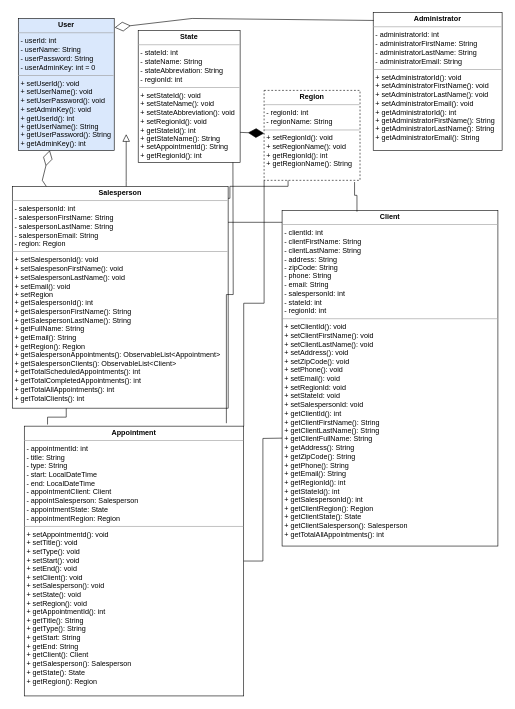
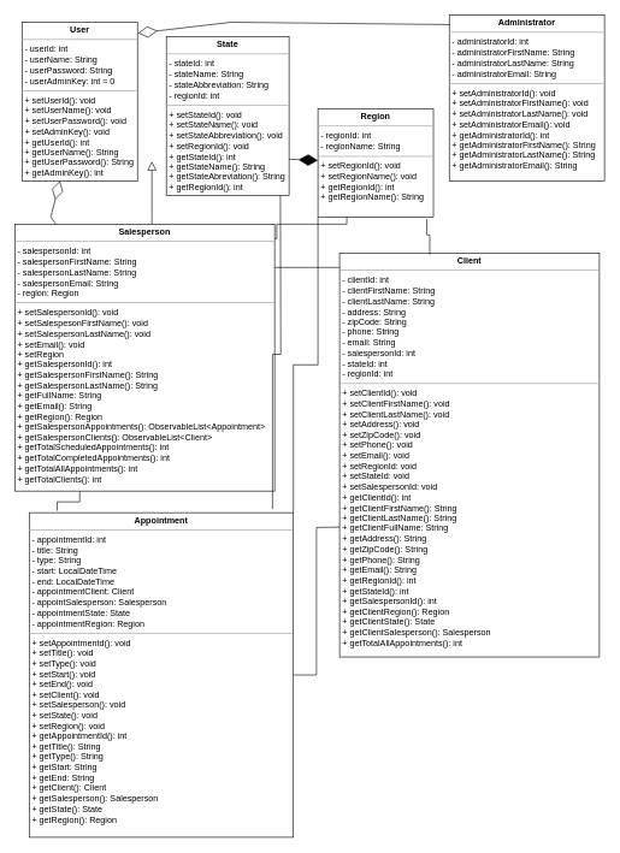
- <mxCell id="4" value="&lt;p style=&quot;margin:0px;margin-top:4px;text-align:center;&quot;&gt;&lt;b&gt;User&lt;/b&gt;&lt;/p&gt;&lt;hr size=&quot;1&quot;&gt;&lt;p style=&quot;margin:0px;margin-left:4px;&quot;&gt;- userId: int&lt;/p&gt;&lt;p style=&quot;margin:0px;margin-left:4px;&quot;&gt;- userName: String&lt;br&gt;&lt;/p&gt;&lt;p style=&quot;margin:0px;margin-left:4px;&quot;&gt;- userPassword: String&lt;/p&gt;&lt;p style=&quot;margin:0px;margin-left:4px;&quot;&gt;- userAdminKey: int = 0&lt;/p&gt;&lt;hr size=&quot;1&quot;&gt;&lt;p style=&quot;margin:0px;margin-left:4px;&quot;&gt;+ setUserId(): void&lt;/p&gt;&lt;p style=&quot;margin:0px;margin-left:4px;&quot;&gt;+ setUserName(): void&lt;br&gt;&lt;/p&gt;&lt;p style=&quot;margin:0px;margin-left:4px;&quot;&gt;+ setUserPassword(): void&lt;br&gt;&lt;/p&gt;&lt;p style=&quot;margin:0px;margin-left:4px;&quot;&gt;+ setAdminKey(): void&lt;br&gt;&lt;/p&gt;&lt;p style=&quot;border-color: var(--border-color); margin: 0px 0px 0px 4px;&quot;&gt;+ getUserId(): int&lt;/p&gt;&lt;p style=&quot;border-color: var(--border-color); margin: 0px 0px 0px 4px;&quot;&gt;+ getUserName(): String&lt;br style=&quot;border-color: var(--border-color);&quot;&gt;&lt;/p&gt;&lt;p style=&quot;border-color: var(--border-color); margin: 0px 0px 0px 4px;&quot;&gt;+ getUserPassword(): String&lt;br style=&quot;border-color: var(--border-color);&quot;&gt;&lt;/p&gt;&lt;p style=&quot;border-color: var(--border-color); margin: 0px 0px 0px 4px;&quot;&gt;+ getAdminKey(): int&lt;/p&gt;" style="verticalAlign=top;align=left;overflow=fill;fontSize=12;fontFamily=Helvetica;html=1;fillColor=#dae8fc;" vertex="1" parent="1"><mxGeometry x="30" y="30" width="160" height="220" as="geometry" /></mxCell>
+ <mxCell id="4" value="&lt;p style=&quot;margin:0px;margin-top:4px;text-align:center;&quot;&gt;&lt;b&gt;User&lt;/b&gt;&lt;/p&gt;&lt;hr size=&quot;1&quot;&gt;&lt;p style=&quot;margin:0px;margin-left:4px;&quot;&gt;- userId: int&lt;/p&gt;&lt;p style=&quot;margin:0px;margin-left:4px;&quot;&gt;- userName: String&lt;br&gt;&lt;/p&gt;&lt;p style=&quot;margin:0px;margin-left:4px;&quot;&gt;- userPassword: String&lt;/p&gt;&lt;p style=&quot;margin:0px;margin-left:4px;&quot;&gt;- userAdminKey: int = 0&lt;/p&gt;&lt;hr size=&quot;1&quot;&gt;&lt;p style=&quot;margin:0px;margin-left:4px;&quot;&gt;+ setUserId(): void&lt;/p&gt;&lt;p style=&quot;margin:0px;margin-left:4px;&quot;&gt;+ setUserName(): void&lt;br&gt;&lt;/p&gt;&lt;p style=&quot;margin:0px;margin-left:4px;&quot;&gt;+ setUserPassword(): void&lt;br&gt;&lt;/p&gt;&lt;p style=&quot;margin:0px;margin-left:4px;&quot;&gt;+ setAdminKey(): void&lt;br&gt;&lt;/p&gt;&lt;p style=&quot;border-color: var(--border-color); margin: 0px 0px 0px 4px;&quot;&gt;+ getUserId(): int&lt;/p&gt;&lt;p style=&quot;border-color: var(--border-color); margin: 0px 0px 0px 4px;&quot;&gt;+ getUserName(): String&lt;br style=&quot;border-color: var(--border-color);&quot;&gt;&lt;/p&gt;&lt;p style=&quot;border-color: var(--border-color); margin: 0px 0px 0px 4px;&quot;&gt;+ getUserPassword(): String&lt;br style=&quot;border-color: var(--border-color);&quot;&gt;&lt;/p&gt;&lt;p style=&quot;border-color: var(--border-color); margin: 0px 0px 0px 4px;&quot;&gt;+ getAdminKey(): int&lt;/p&gt;" style="verticalAlign=top;align=left;overflow=fill;fontSize=12;fontFamily=Helvetica;html=1;" vertex="1" parent="1"><mxGeometry x="30" y="30" width="160" height="220" as="geometry" /></mxCell>
- <mxCell id="9" value="&lt;p style=&quot;margin:0px;margin-top:4px;text-align:center;&quot;&gt;&lt;b&gt;State&lt;/b&gt;&lt;/p&gt;&lt;hr size=&quot;1&quot;&gt;&lt;p style=&quot;margin:0px;margin-left:4px;&quot;&gt;- stateId: int&lt;/p&gt;&lt;p style=&quot;margin:0px;margin-left:4px;&quot;&gt;- stateName: String&lt;br&gt;&lt;/p&gt;&lt;p style=&quot;margin:0px;margin-left:4px;&quot;&gt;- stateAbbreviation: String&lt;/p&gt;&lt;p style=&quot;margin:0px;margin-left:4px;&quot;&gt;- regionId: int&lt;/p&gt;&lt;hr size=&quot;1&quot;&gt;&lt;p style=&quot;margin:0px;margin-left:4px;&quot;&gt;+ setStateId(): void&lt;/p&gt;&lt;p style=&quot;margin:0px;margin-left:4px;&quot;&gt;+ setStateName(): void&lt;br&gt;&lt;/p&gt;&lt;p style=&quot;margin:0px;margin-left:4px;&quot;&gt;+ setStateAbbreviation(): void&lt;br&gt;&lt;/p&gt;&lt;p style=&quot;margin:0px;margin-left:4px;&quot;&gt;+ setRegionId(): void&lt;br&gt;&lt;/p&gt;&lt;p style=&quot;border-color: var(--border-color); margin: 0px 0px 0px 4px;&quot;&gt;+ getStateId(): int&lt;/p&gt;&lt;p style=&quot;border-color: var(--border-color); margin: 0px 0px 0px 4px;&quot;&gt;+ getStateName(): String&lt;br style=&quot;border-color: var(--border-color);&quot;&gt;&lt;/p&gt;&lt;p style=&quot;border-color: var(--border-color); margin: 0px 0px 0px 4px;&quot;&gt;+ setAppointmentd(): String&lt;br style=&quot;border-color: var(--border-color);&quot;&gt;&lt;/p&gt;&lt;p style=&quot;border-color: var(--border-color); margin: 0px 0px 0px 4px;&quot;&gt;+ getRegionId(): int&lt;/p&gt;" style="verticalAlign=top;align=left;overflow=fill;fontSize=12;fontFamily=Helvetica;html=1;" vertex="1" parent="1"><mxGeometry x="230" y="50" width="170" height="220" as="geometry" /></mxCell>
+ <mxCell id="9" value="&lt;p style=&quot;margin:0px;margin-top:4px;text-align:center;&quot;&gt;&lt;b&gt;State&lt;/b&gt;&lt;/p&gt;&lt;hr size=&quot;1&quot;&gt;&lt;p style=&quot;margin:0px;margin-left:4px;&quot;&gt;- stateId: int&lt;/p&gt;&lt;p style=&quot;margin:0px;margin-left:4px;&quot;&gt;- stateName: String&lt;br&gt;&lt;/p&gt;&lt;p style=&quot;margin:0px;margin-left:4px;&quot;&gt;- stateAbbreviation: String&lt;/p&gt;&lt;p style=&quot;margin:0px;margin-left:4px;&quot;&gt;- regionId: int&lt;/p&gt;&lt;hr size=&quot;1&quot;&gt;&lt;p style=&quot;margin:0px;margin-left:4px;&quot;&gt;+ setStateId(): void&lt;/p&gt;&lt;p style=&quot;margin:0px;margin-left:4px;&quot;&gt;+ setStateName(): void&lt;br&gt;&lt;/p&gt;&lt;p style=&quot;margin:0px;margin-left:4px;&quot;&gt;+ setStateAbbreviation(): void&lt;br&gt;&lt;/p&gt;&lt;p style=&quot;margin:0px;margin-left:4px;&quot;&gt;+ setRegionId(): void&lt;br&gt;&lt;/p&gt;&lt;p style=&quot;border-color: var(--border-color); margin: 0px 0px 0px 4px;&quot;&gt;+ getStateId(): int&lt;/p&gt;&lt;p style=&quot;border-color: var(--border-color); margin: 0px 0px 0px 4px;&quot;&gt;+ getStateName(): String&lt;br style=&quot;border-color: var(--border-color);&quot;&gt;&lt;/p&gt;&lt;p style=&quot;border-color: var(--border-color); margin: 0px 0px 0px 4px;&quot;&gt;+ getStateAbreviation(): String&lt;br style=&quot;border-color: var(--border-color);&quot;&gt;&lt;/p&gt;&lt;p style=&quot;border-color: var(--border-color); margin: 0px 0px 0px 4px;&quot;&gt;+ getRegionId(): int&lt;/p&gt;" style="verticalAlign=top;align=left;overflow=fill;fontSize=12;fontFamily=Helvetica;html=1;" vertex="1" parent="1"><mxGeometry x="230" y="50" width="170" height="220" as="geometry" /></mxCell>
- <mxCell id="10" value="&lt;p style=&quot;margin:0px;margin-top:4px;text-align:center;&quot;&gt;&lt;b&gt;Region&lt;/b&gt;&lt;/p&gt;&lt;hr size=&quot;1&quot;&gt;&lt;p style=&quot;margin:0px;margin-left:4px;&quot;&gt;- regionId: int&lt;/p&gt;&lt;p style=&quot;margin:0px;margin-left:4px;&quot;&gt;- regionName: String&lt;/p&gt;&lt;hr size=&quot;1&quot;&gt;&lt;p style=&quot;margin:0px;margin-left:4px;&quot;&gt;+ setRegionId(): void&lt;/p&gt;&lt;p style=&quot;margin:0px;margin-left:4px;&quot;&gt;+ setRegionName(): void&lt;/p&gt;&lt;p style=&quot;border-color: var(--border-color); margin: 0px 0px 0px 4px;&quot;&gt;+ getRegionId(): int&lt;/p&gt;&lt;p style=&quot;border-color: var(--border-color); margin: 0px 0px 0px 4px;&quot;&gt;+ getRegionName(): String&lt;br style=&quot;border-color: var(--border-color);&quot;&gt;&lt;/p&gt;&lt;p style=&quot;border-color: var(--border-color); margin: 0px 0px 0px 4px;&quot;&gt;&lt;br&gt;&lt;/p&gt;" style="verticalAlign=top;align=left;overflow=fill;fontSize=12;fontFamily=Helvetica;html=1;dashed=1;" vertex="1" parent="1"><mxGeometry x="440" y="150" width="160" height="150" as="geometry" /></mxCell>
+ <mxCell id="10" value="&lt;p style=&quot;margin:0px;margin-top:4px;text-align:center;&quot;&gt;&lt;b&gt;Region&lt;/b&gt;&lt;/p&gt;&lt;hr size=&quot;1&quot;&gt;&lt;p style=&quot;margin:0px;margin-left:4px;&quot;&gt;- regionId: int&lt;/p&gt;&lt;p style=&quot;margin:0px;margin-left:4px;&quot;&gt;- regionName: String&lt;/p&gt;&lt;hr size=&quot;1&quot;&gt;&lt;p style=&quot;margin:0px;margin-left:4px;&quot;&gt;+ setRegionId(): void&lt;/p&gt;&lt;p style=&quot;margin:0px;margin-left:4px;&quot;&gt;+ setRegionName(): void&lt;/p&gt;&lt;p style=&quot;border-color: var(--border-color); margin: 0px 0px 0px 4px;&quot;&gt;+ getRegionId(): int&lt;/p&gt;&lt;p style=&quot;border-color: var(--border-color); margin: 0px 0px 0px 4px;&quot;&gt;+ getRegionName(): String&lt;br style=&quot;border-color: var(--border-color);&quot;&gt;&lt;/p&gt;&lt;p style=&quot;border-color: var(--border-color); margin: 0px 0px 0px 4px;&quot;&gt;&lt;br&gt;&lt;/p&gt;" style="verticalAlign=top;align=left;overflow=fill;fontSize=12;fontFamily=Helvetica;html=1;" vertex="1" parent="1"><mxGeometry x="440" y="150" width="160" height="150" as="geometry" /></mxCell>
